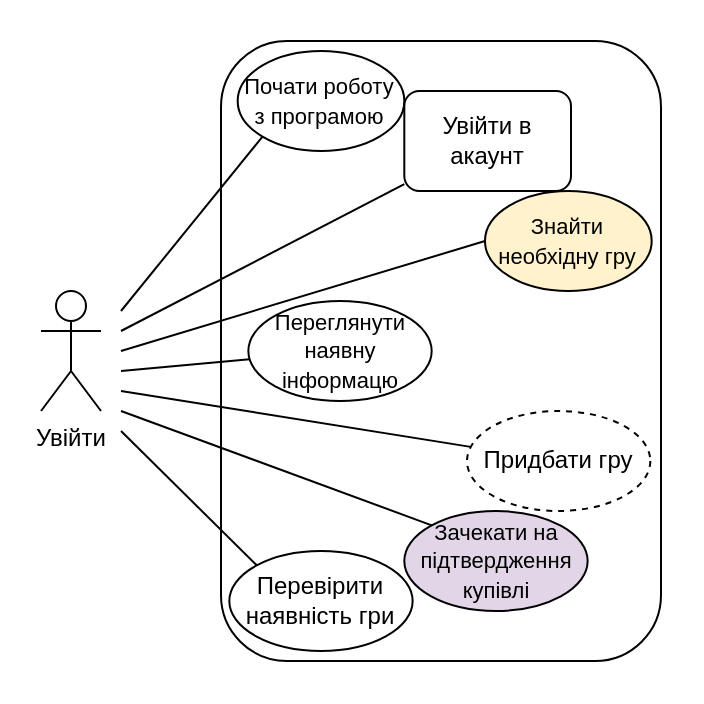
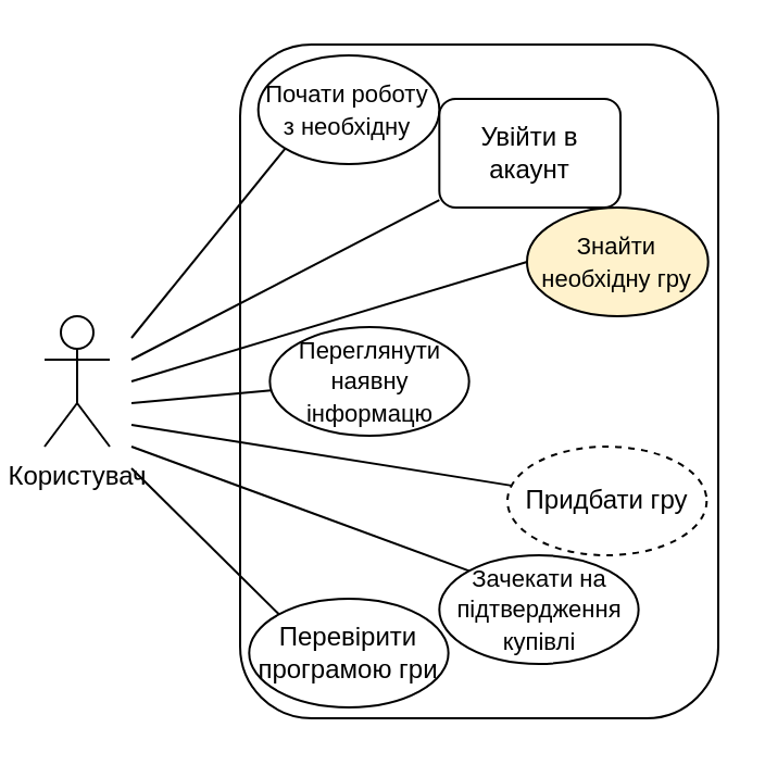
- <mxCell id="4" value="&lt;font style=&quot;font-size: 11px;&quot;&gt;Почати роботу з програмою&lt;/font&gt;" style="ellipse;whiteSpace=wrap;html=1;" vertex="1" parent="1"><mxGeometry x="118.33" y="25" width="83.33" height="50" as="geometry" /></mxCell>
+ <mxCell id="4" value="&lt;font style=&quot;font-size: 11px;&quot;&gt;Почати роботу з необхідну&lt;/font&gt;" style="ellipse;whiteSpace=wrap;html=1;" vertex="1" parent="1"><mxGeometry x="118.33" y="25" width="83.33" height="50" as="geometry" /></mxCell>
- <mxCell id="2" value="Увійти" style="shape=umlActor;verticalLabelPosition=bottom;verticalAlign=top;html=1;outlineConnect=0;" vertex="1" parent="1"><mxGeometry x="20" y="145" width="30" height="60" as="geometry" /></mxCell>
+ <mxCell id="2" value="Користувач" style="shape=umlActor;verticalLabelPosition=bottom;verticalAlign=top;html=1;outlineConnect=0;" vertex="1" parent="1"><mxGeometry x="20" y="145" width="30" height="60" as="geometry" /></mxCell>
- <mxCell id="13" value="&lt;font style=&quot;font-size: 11px;&quot;&gt;Зачекати на підтвердження купівлі&lt;/font&gt;" style="ellipse;whiteSpace=wrap;html=1;fillColor=#e1d5e7;" vertex="1" parent="1"><mxGeometry x="201.66" y="255" width="91.66" height="50" as="geometry" /></mxCell>
+ <mxCell id="13" value="&lt;font style=&quot;font-size: 11px;&quot;&gt;Зачекати на підтвердження купівлі&lt;/font&gt;" style="ellipse;whiteSpace=wrap;html=1;" vertex="1" parent="1"><mxGeometry x="201.66" y="255" width="91.66" height="50" as="geometry" /></mxCell>
- <mxCell id="14" value="Перевірити наявність гри" style="ellipse;whiteSpace=wrap;html=1;" vertex="1" parent="1"><mxGeometry x="114.16" y="275" width="91.66" height="50" as="geometry" /></mxCell>
+ <mxCell id="14" value="Перевірити програмою гри" style="ellipse;whiteSpace=wrap;html=1;" vertex="1" parent="1"><mxGeometry x="114.16" y="275" width="91.66" height="50" as="geometry" /></mxCell>
